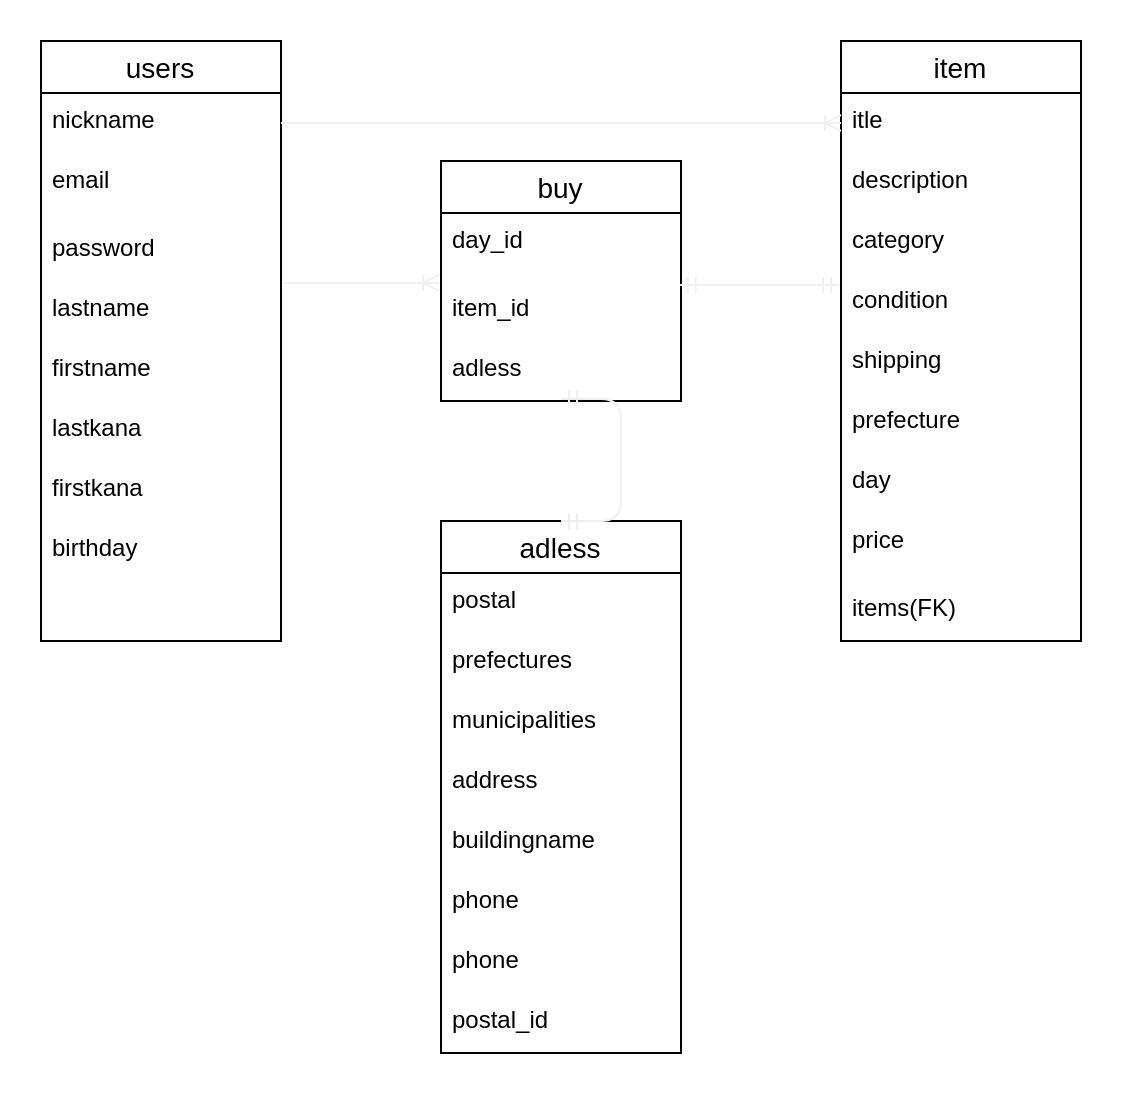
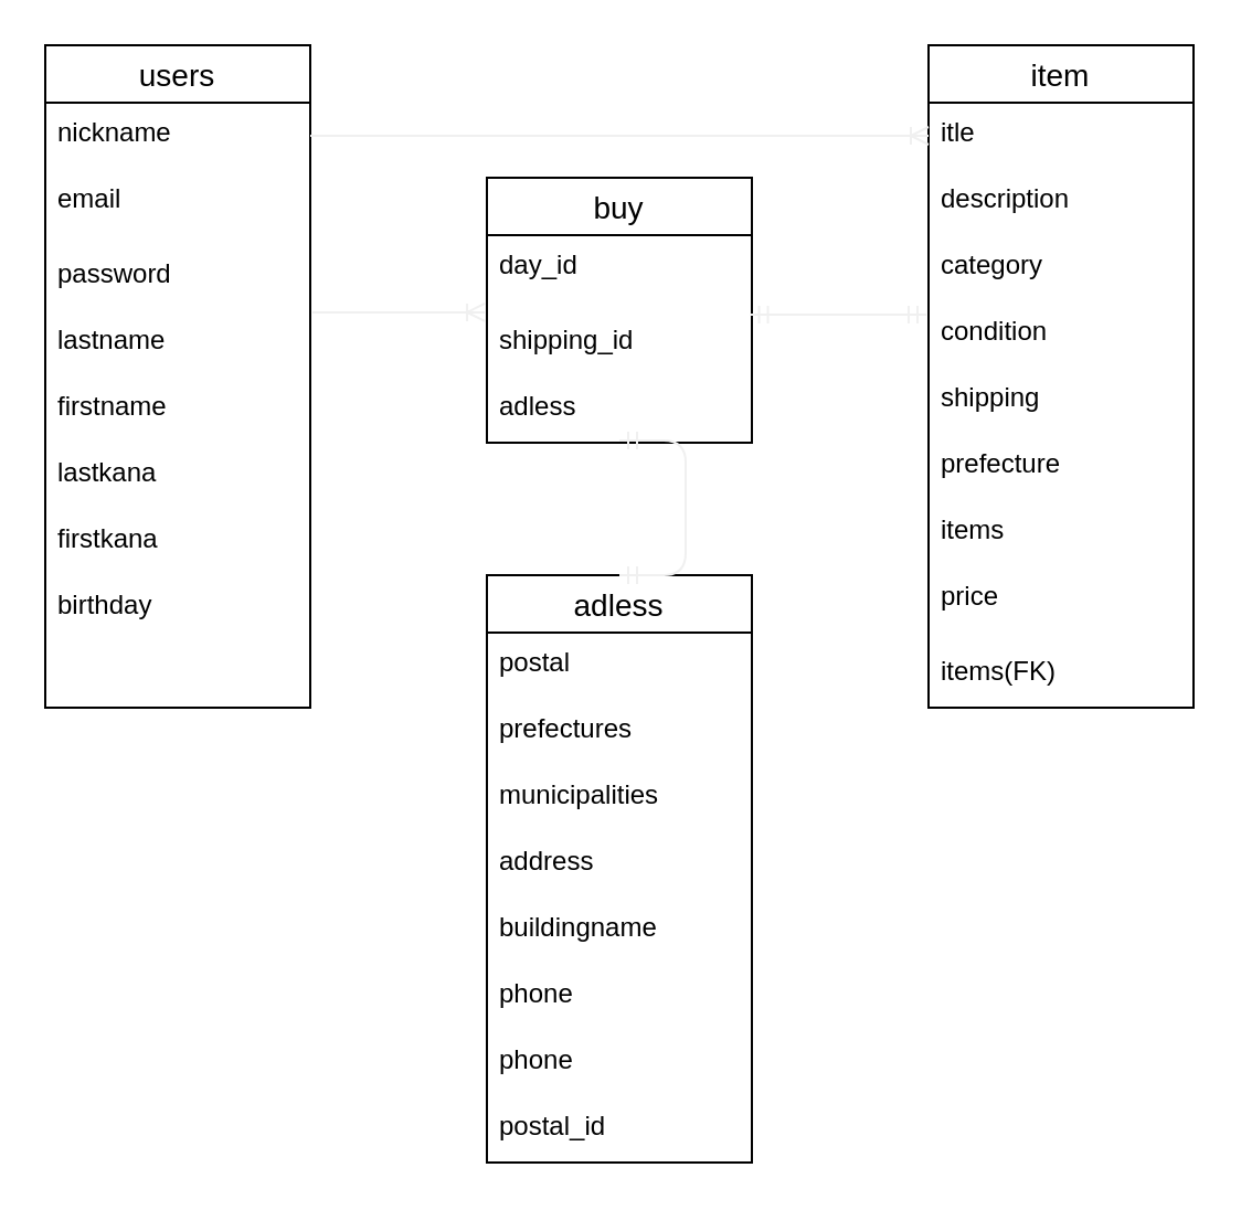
- <mxCell id="25" value="item_id" style="text;strokeColor=none;fillColor=none;spacingLeft=4;spacingRight=4;overflow=hidden;rotatable=0;points=[[0,0.5],[1,0.5]];portConstraint=eastwest;fontSize=12;" parent="23" vertex="1"><mxGeometry y="60" width="120" height="30" as="geometry" /></mxCell>
+ <mxCell id="25" value="shipping_id" style="text;strokeColor=none;fillColor=none;spacingLeft=4;spacingRight=4;overflow=hidden;rotatable=0;points=[[0,0.5],[1,0.5]];portConstraint=eastwest;fontSize=12;" parent="23" vertex="1"><mxGeometry y="60" width="120" height="30" as="geometry" /></mxCell>
- <mxCell id="18" value="day&#10;&#10;" style="text;strokeColor=none;fillColor=none;spacingLeft=4;spacingRight=4;overflow=hidden;rotatable=0;points=[[0,0.5],[1,0.5]];portConstraint=eastwest;fontSize=12;" parent="11" vertex="1"><mxGeometry y="206" width="120" height="30" as="geometry" /></mxCell>
+ <mxCell id="18" value="items&#10;&#10;" style="text;strokeColor=none;fillColor=none;spacingLeft=4;spacingRight=4;overflow=hidden;rotatable=0;points=[[0,0.5],[1,0.5]];portConstraint=eastwest;fontSize=12;" parent="11" vertex="1"><mxGeometry y="206" width="120" height="30" as="geometry" /></mxCell>
